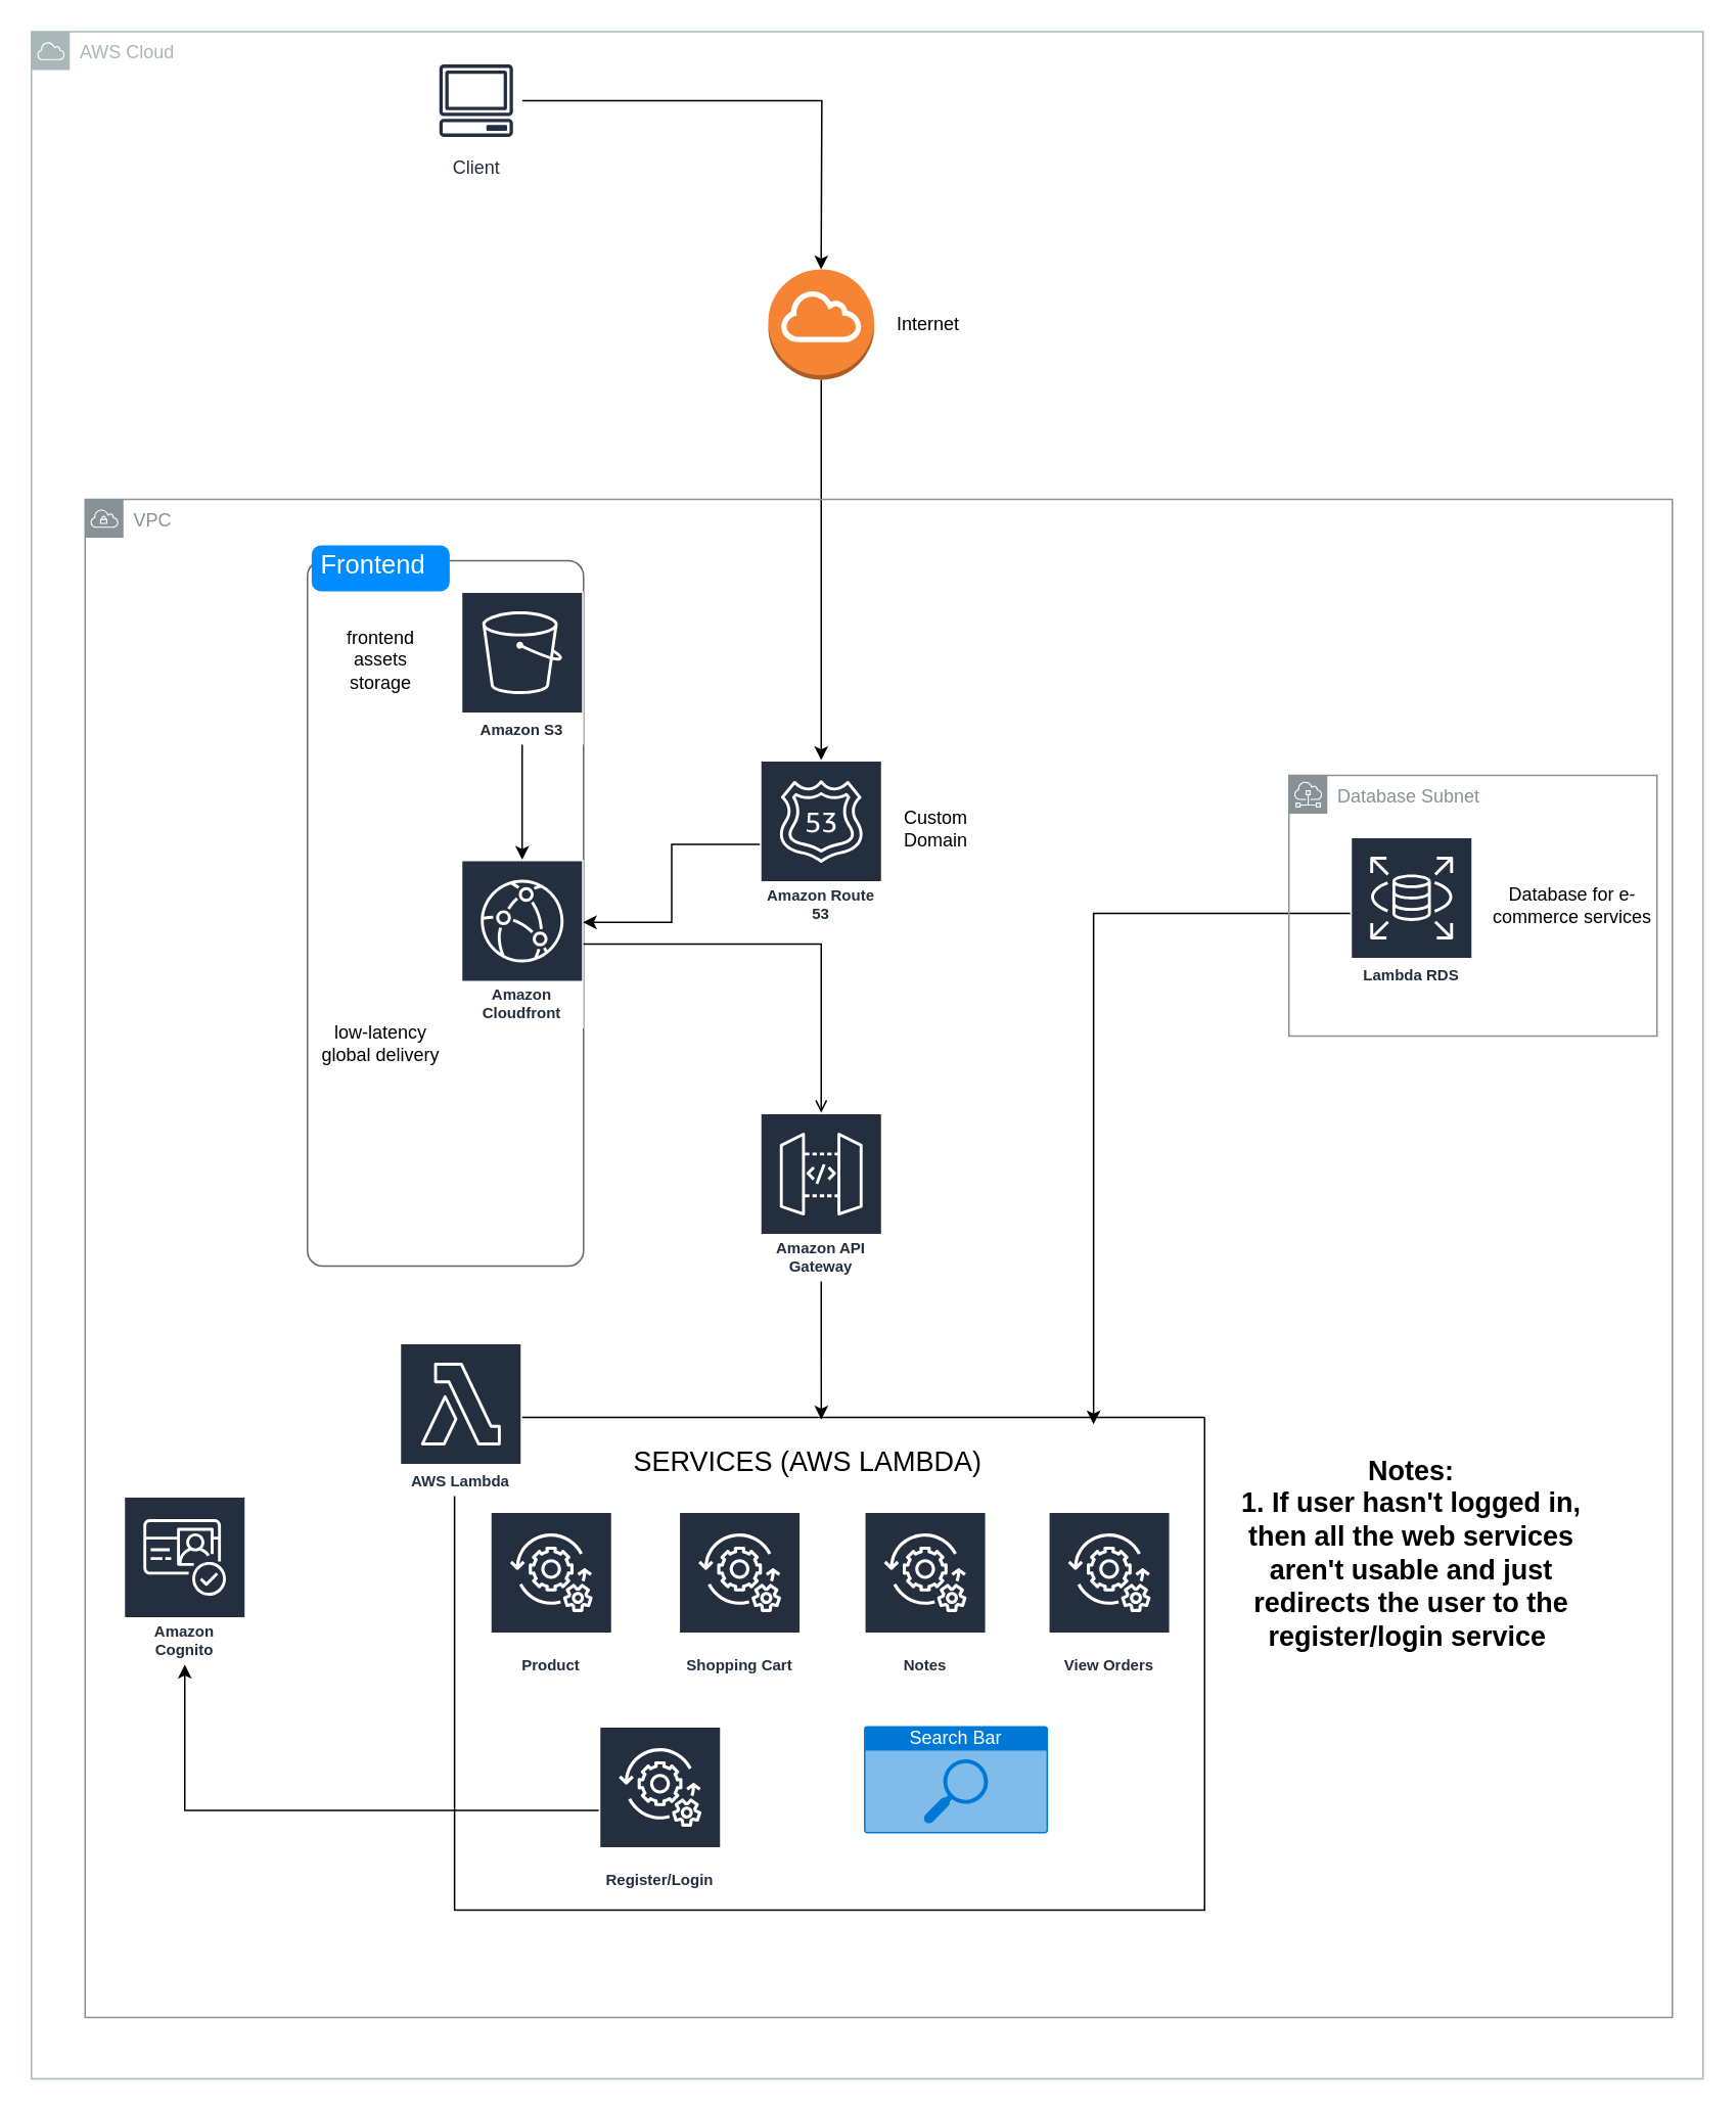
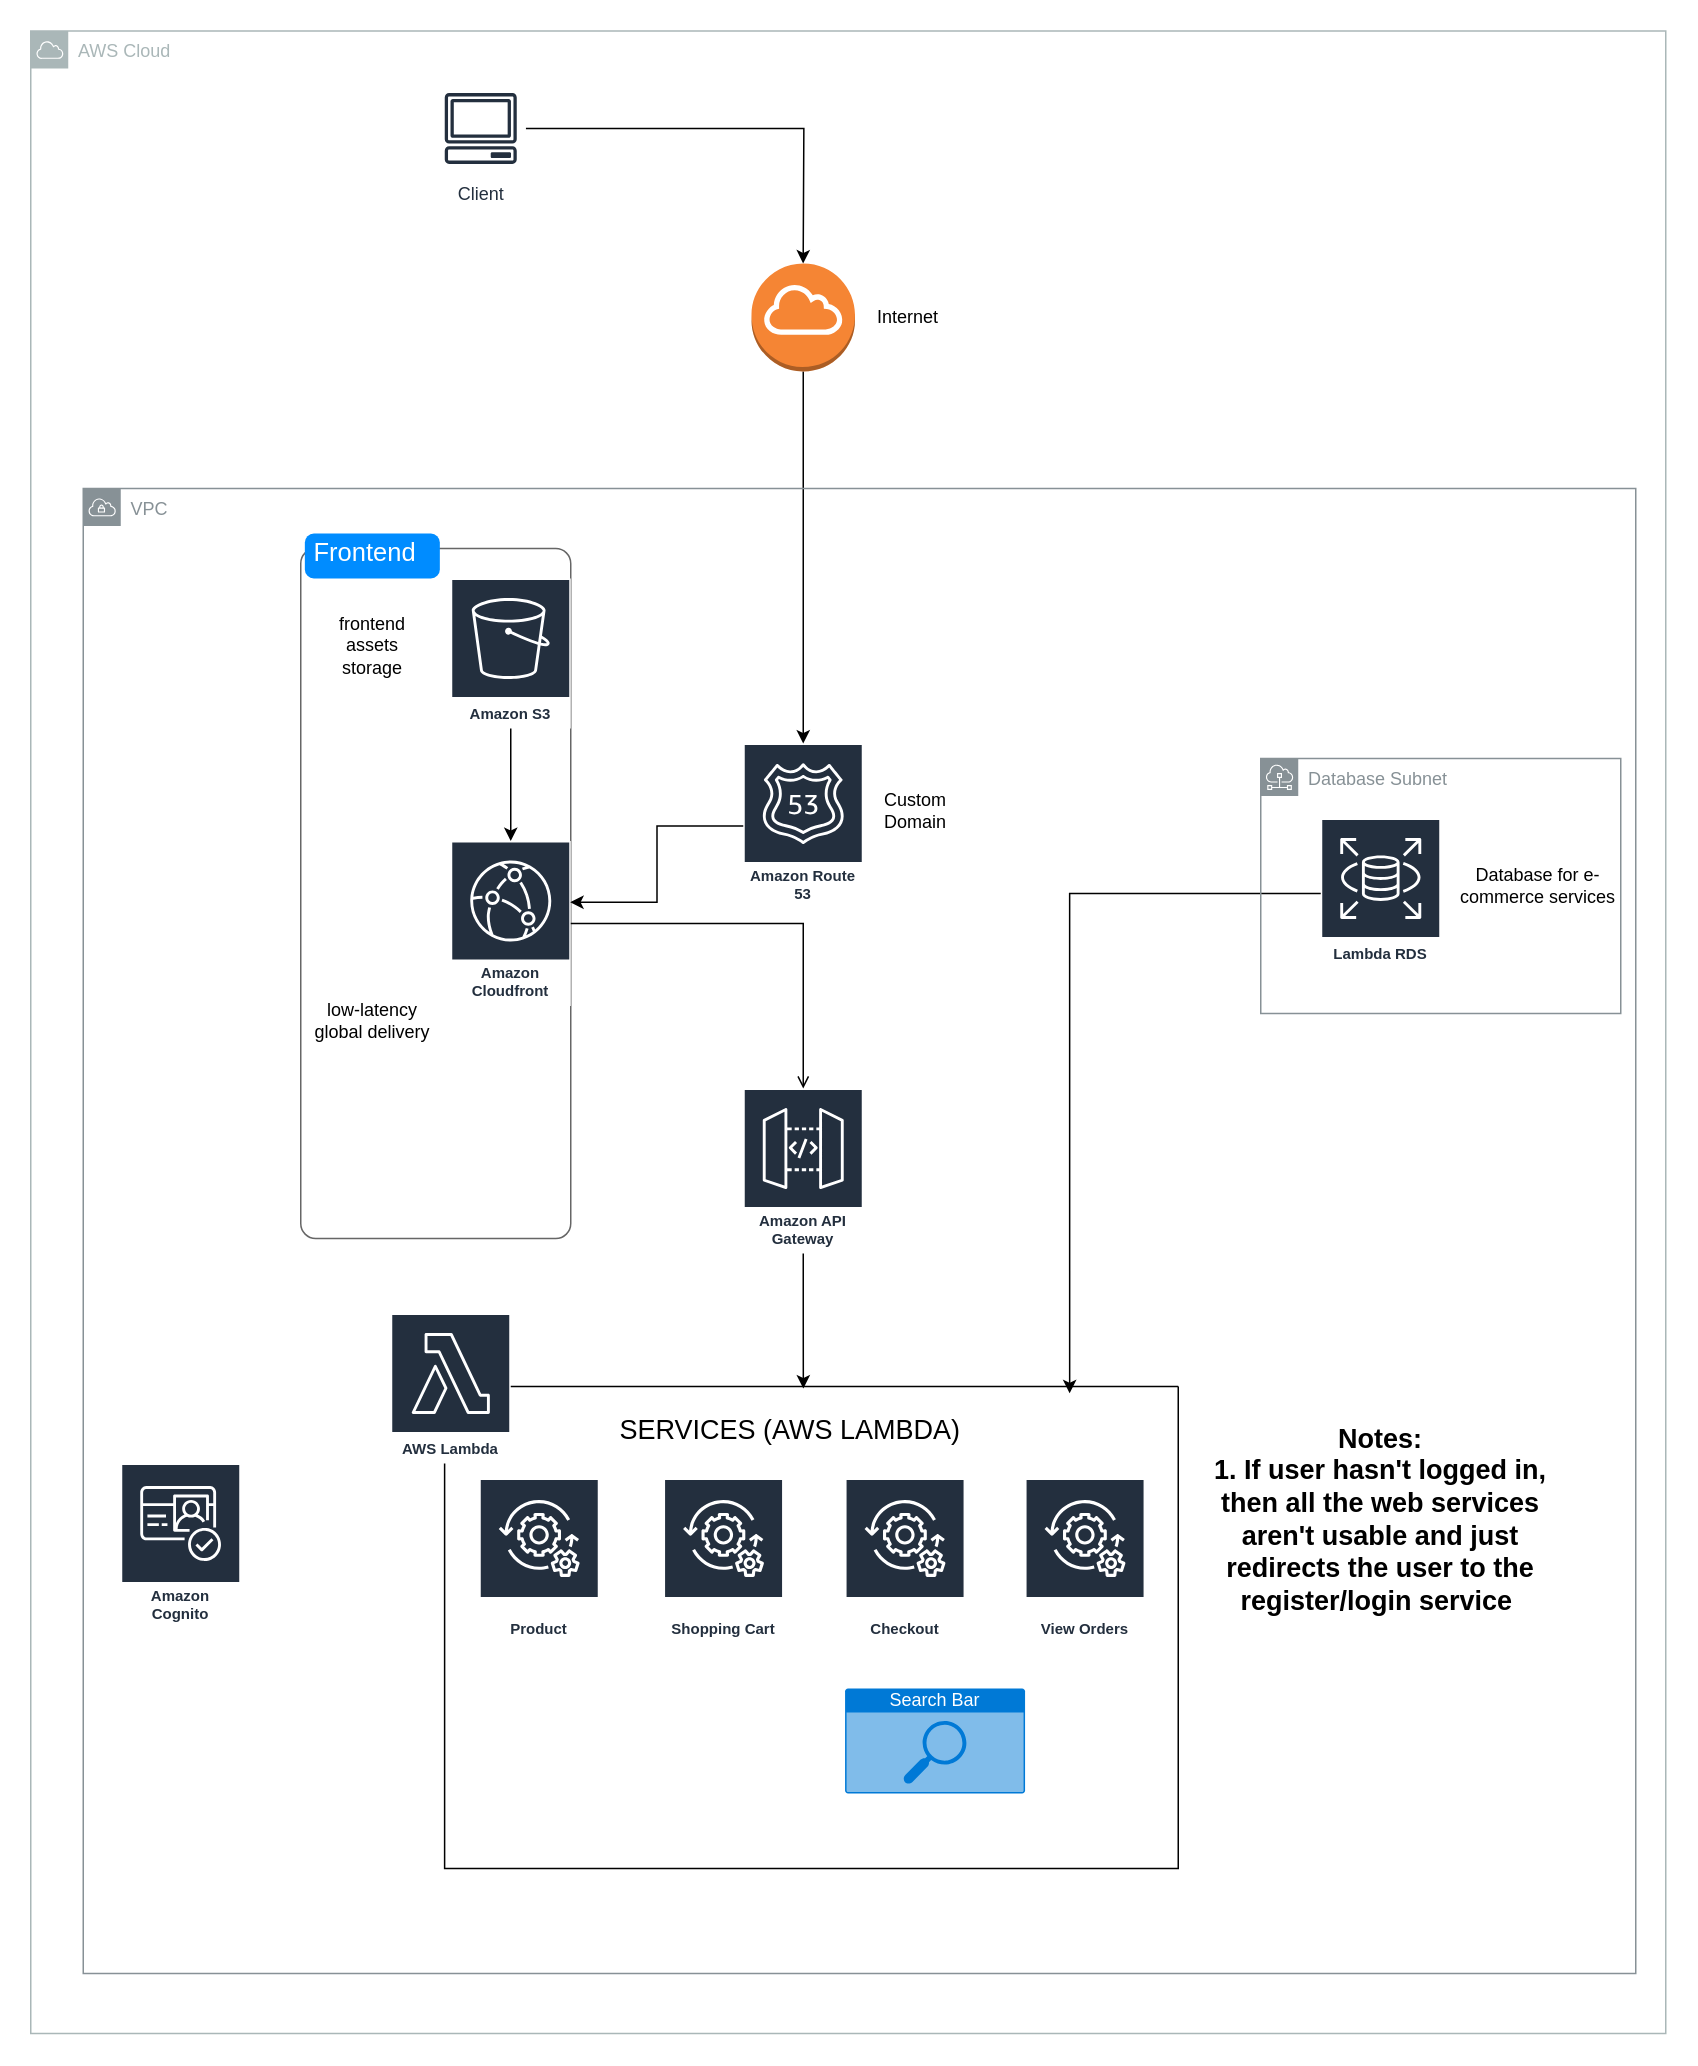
- <mxCell id="16" value="Client" style="sketch=0;outlineConnect=0;fontColor=#232F3E;gradientColor=none;strokeColor=#232F3E;fillColor=#ffffff;dashed=0;verticalLabelPosition=bottom;verticalAlign=top;align=center;html=1;fontSize=12;fontStyle=0;aspect=fixed;shape=mxgraph.aws4.resourceIcon;resIcon=mxgraph.aws4.client;movable=1;resizable=1;rotatable=1;deletable=1;editable=1;locked=0;connectable=1;" vertex="1" parent="1"><mxGeometry x="280" y="35" width="60" height="60" as="geometry" /></mxCell>
+ <mxCell id="16" value="Client" style="sketch=0;outlineConnect=0;fontColor=#232F3E;gradientColor=none;strokeColor=#232F3E;fillColor=#ffffff;dashed=0;verticalLabelPosition=bottom;verticalAlign=top;align=center;html=1;fontSize=12;fontStyle=0;aspect=fixed;shape=mxgraph.aws4.resourceIcon;resIcon=mxgraph.aws4.client;movable=1;resizable=1;rotatable=1;deletable=1;editable=1;locked=0;connectable=1;" vertex="1" parent="1"><mxGeometry x="290" y="55" width="60" height="60" as="geometry" /></mxCell>
- <mxCell id="23" value="Notes" style="sketch=0;outlineConnect=0;fontColor=#232F3E;gradientColor=none;strokeColor=#ffffff;fillColor=#232F3E;dashed=0;verticalLabelPosition=middle;verticalAlign=bottom;align=center;html=1;whiteSpace=wrap;fontSize=10;fontStyle=1;spacing=3;shape=mxgraph.aws4.productIcon;prIcon=mxgraph.aws4.managed_services;movable=1;resizable=1;rotatable=1;deletable=1;editable=1;locked=0;connectable=1;" vertex="1" parent="20"><mxGeometry x="266.971" y="61.304" width="80" height="110" as="geometry" /></mxCell>
+ <mxCell id="23" value="Checkout" style="sketch=0;outlineConnect=0;fontColor=#232F3E;gradientColor=none;strokeColor=#ffffff;fillColor=#232F3E;dashed=0;verticalLabelPosition=middle;verticalAlign=bottom;align=center;html=1;whiteSpace=wrap;fontSize=10;fontStyle=1;spacing=3;shape=mxgraph.aws4.productIcon;prIcon=mxgraph.aws4.managed_services;movable=1;resizable=1;rotatable=1;deletable=1;editable=1;locked=0;connectable=1;" vertex="1" parent="20"><mxGeometry x="266.971" y="61.304" width="80" height="110" as="geometry" /></mxCell>
- <mxCell id="30" style="edgeStyle=orthogonalEdgeStyle;rounded=0;orthogonalLoop=1;jettySize=auto;html=1;" edge="1" parent="1" source="25" target="11"><mxGeometry relative="1" as="geometry" /></mxCell>
- <mxCell id="25" value="Register/Login" style="sketch=0;outlineConnect=0;fontColor=#232F3E;gradientColor=none;strokeColor=#ffffff;fillColor=#232F3E;dashed=0;verticalLabelPosition=middle;verticalAlign=bottom;align=center;html=1;whiteSpace=wrap;fontSize=10;fontStyle=1;spacing=3;shape=mxgraph.aws4.productIcon;prIcon=mxgraph.aws4.managed_services;movable=1;resizable=1;rotatable=1;deletable=1;editable=1;locked=0;connectable=1;" vertex="1" parent="20"><mxGeometry x="94.091" y="201.304" width="80" height="110" as="geometry" /></mxCell>
